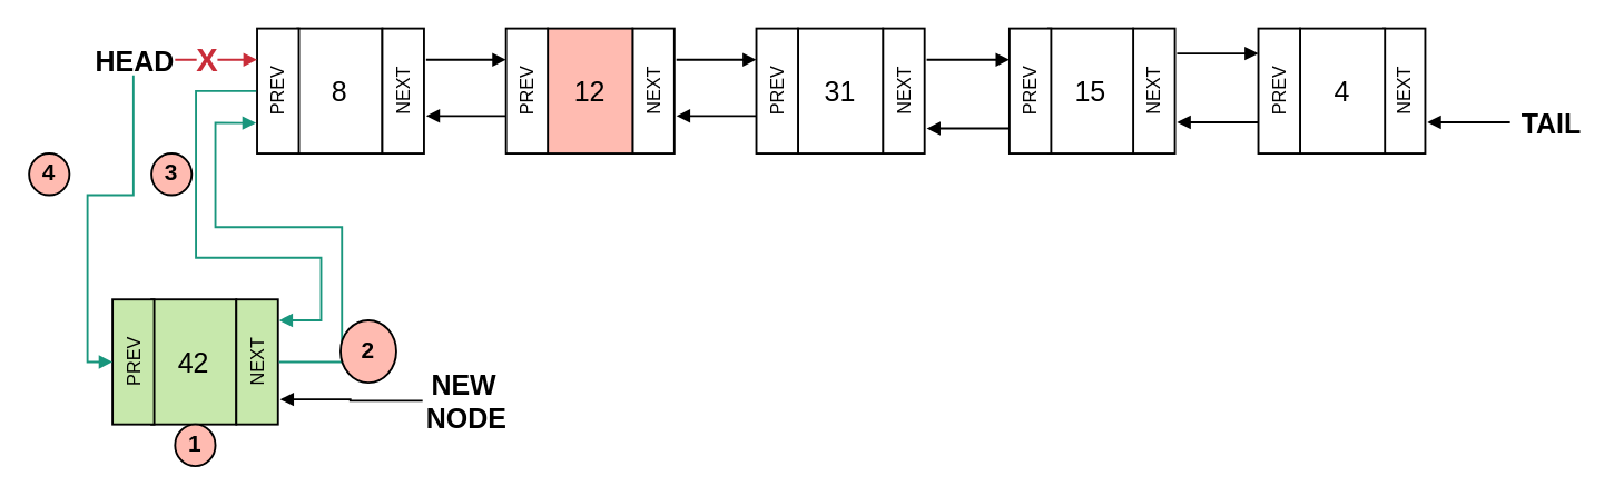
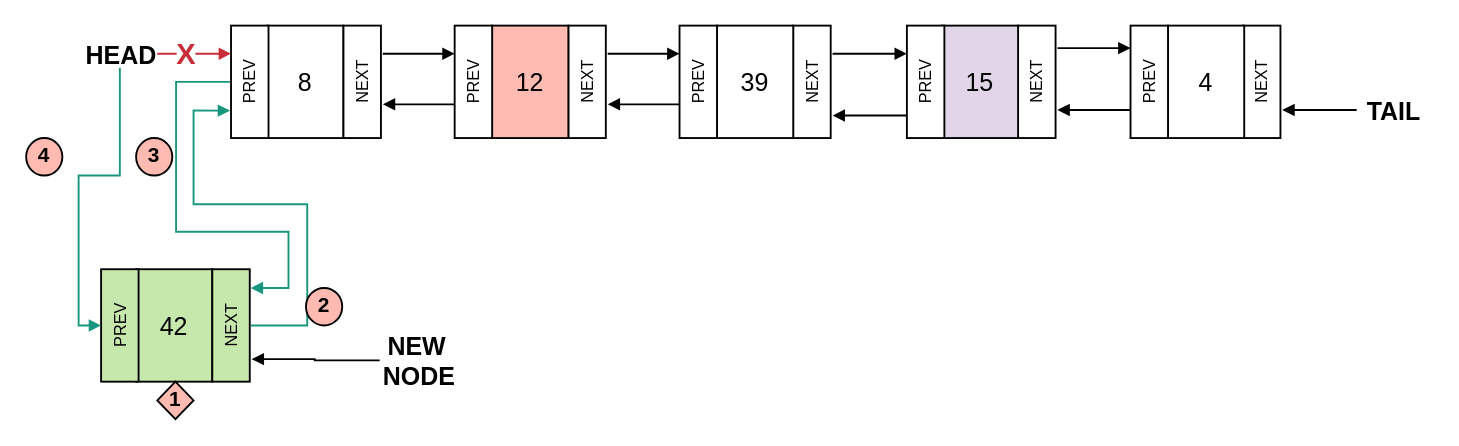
- <mxCell id="15" value="31" style="html=1;overflow=block;blockSpacing=1;whiteSpace=wrap;fontSize=20;fontColor=default;spacing=3.8;strokeOpacity=100;strokeWidth=1.5;" vertex="1" parent="1"><mxGeometry x="573" y="20" width="61" height="90" as="geometry" /></mxCell>
+ <mxCell id="15" value="39" style="html=1;overflow=block;blockSpacing=1;whiteSpace=wrap;fontSize=20;fontColor=default;spacing=3.8;strokeOpacity=100;strokeWidth=1.5;" vertex="1" parent="1"><mxGeometry x="573" y="20" width="61" height="90" as="geometry" /></mxCell>
- <mxCell id="16" value="15" style="html=1;overflow=block;blockSpacing=1;whiteSpace=wrap;fontSize=20;fontColor=default;spacing=3.8;strokeOpacity=100;strokeWidth=1.5;" vertex="1" parent="1"><mxGeometry x="753" y="20" width="61" height="90" as="geometry" /></mxCell>
+ <mxCell id="16" value="15" style="html=1;overflow=block;blockSpacing=1;whiteSpace=wrap;fontSize=20;fontColor=default;spacing=3.8;strokeOpacity=100;strokeWidth=1.5;fillColor=#e1d5e7;" vertex="1" parent="1"><mxGeometry x="753" y="20" width="61" height="90" as="geometry" /></mxCell>
- <mxCell id="49" value="2" style="html=1;overflow=block;blockSpacing=1;whiteSpace=wrap;ellipse;fontSize=16.7;fontColor=default;fontStyle=1;spacing=3.8;strokeOpacity=100;fillOpacity=100;fillColor=#ffbbb1;strokeWidth=1.5;" vertex="1" parent="1"><mxGeometry x="244" y="230" width="40" height="45" as="geometry" /></mxCell>
+ <mxCell id="49" value="2" style="html=1;overflow=block;blockSpacing=1;whiteSpace=wrap;ellipse;fontSize=16.7;fontColor=default;fontStyle=1;spacing=3.8;strokeOpacity=100;fillOpacity=100;fillColor=#ffbbb1;strokeWidth=1.5;" vertex="1" parent="1"><mxGeometry x="244" y="230" width="29" height="30" as="geometry" /></mxCell>
- <mxCell id="48" value="1" style="html=1;overflow=block;blockSpacing=1;whiteSpace=wrap;ellipse;fontSize=16.7;fontColor=default;fontStyle=1;spacing=3.8;strokeOpacity=100;fillOpacity=100;fillColor=#ffbbb1;strokeWidth=1.5;" vertex="1" parent="1"><mxGeometry x="125" y="305" width="29" height="30" as="geometry" /></mxCell>
+ <mxCell id="48" value="1" style="rhombus;html=1;overflow=block;blockSpacing=1;whiteSpace=wrap;fontSize=16.7;fontColor=default;fontStyle=1;spacing=3.8;strokeOpacity=100;fillOpacity=100;fillColor=#ffbbb1;strokeWidth=1.5;" vertex="1" parent="1"><mxGeometry x="125" y="305" width="29" height="30" as="geometry" /></mxCell>
